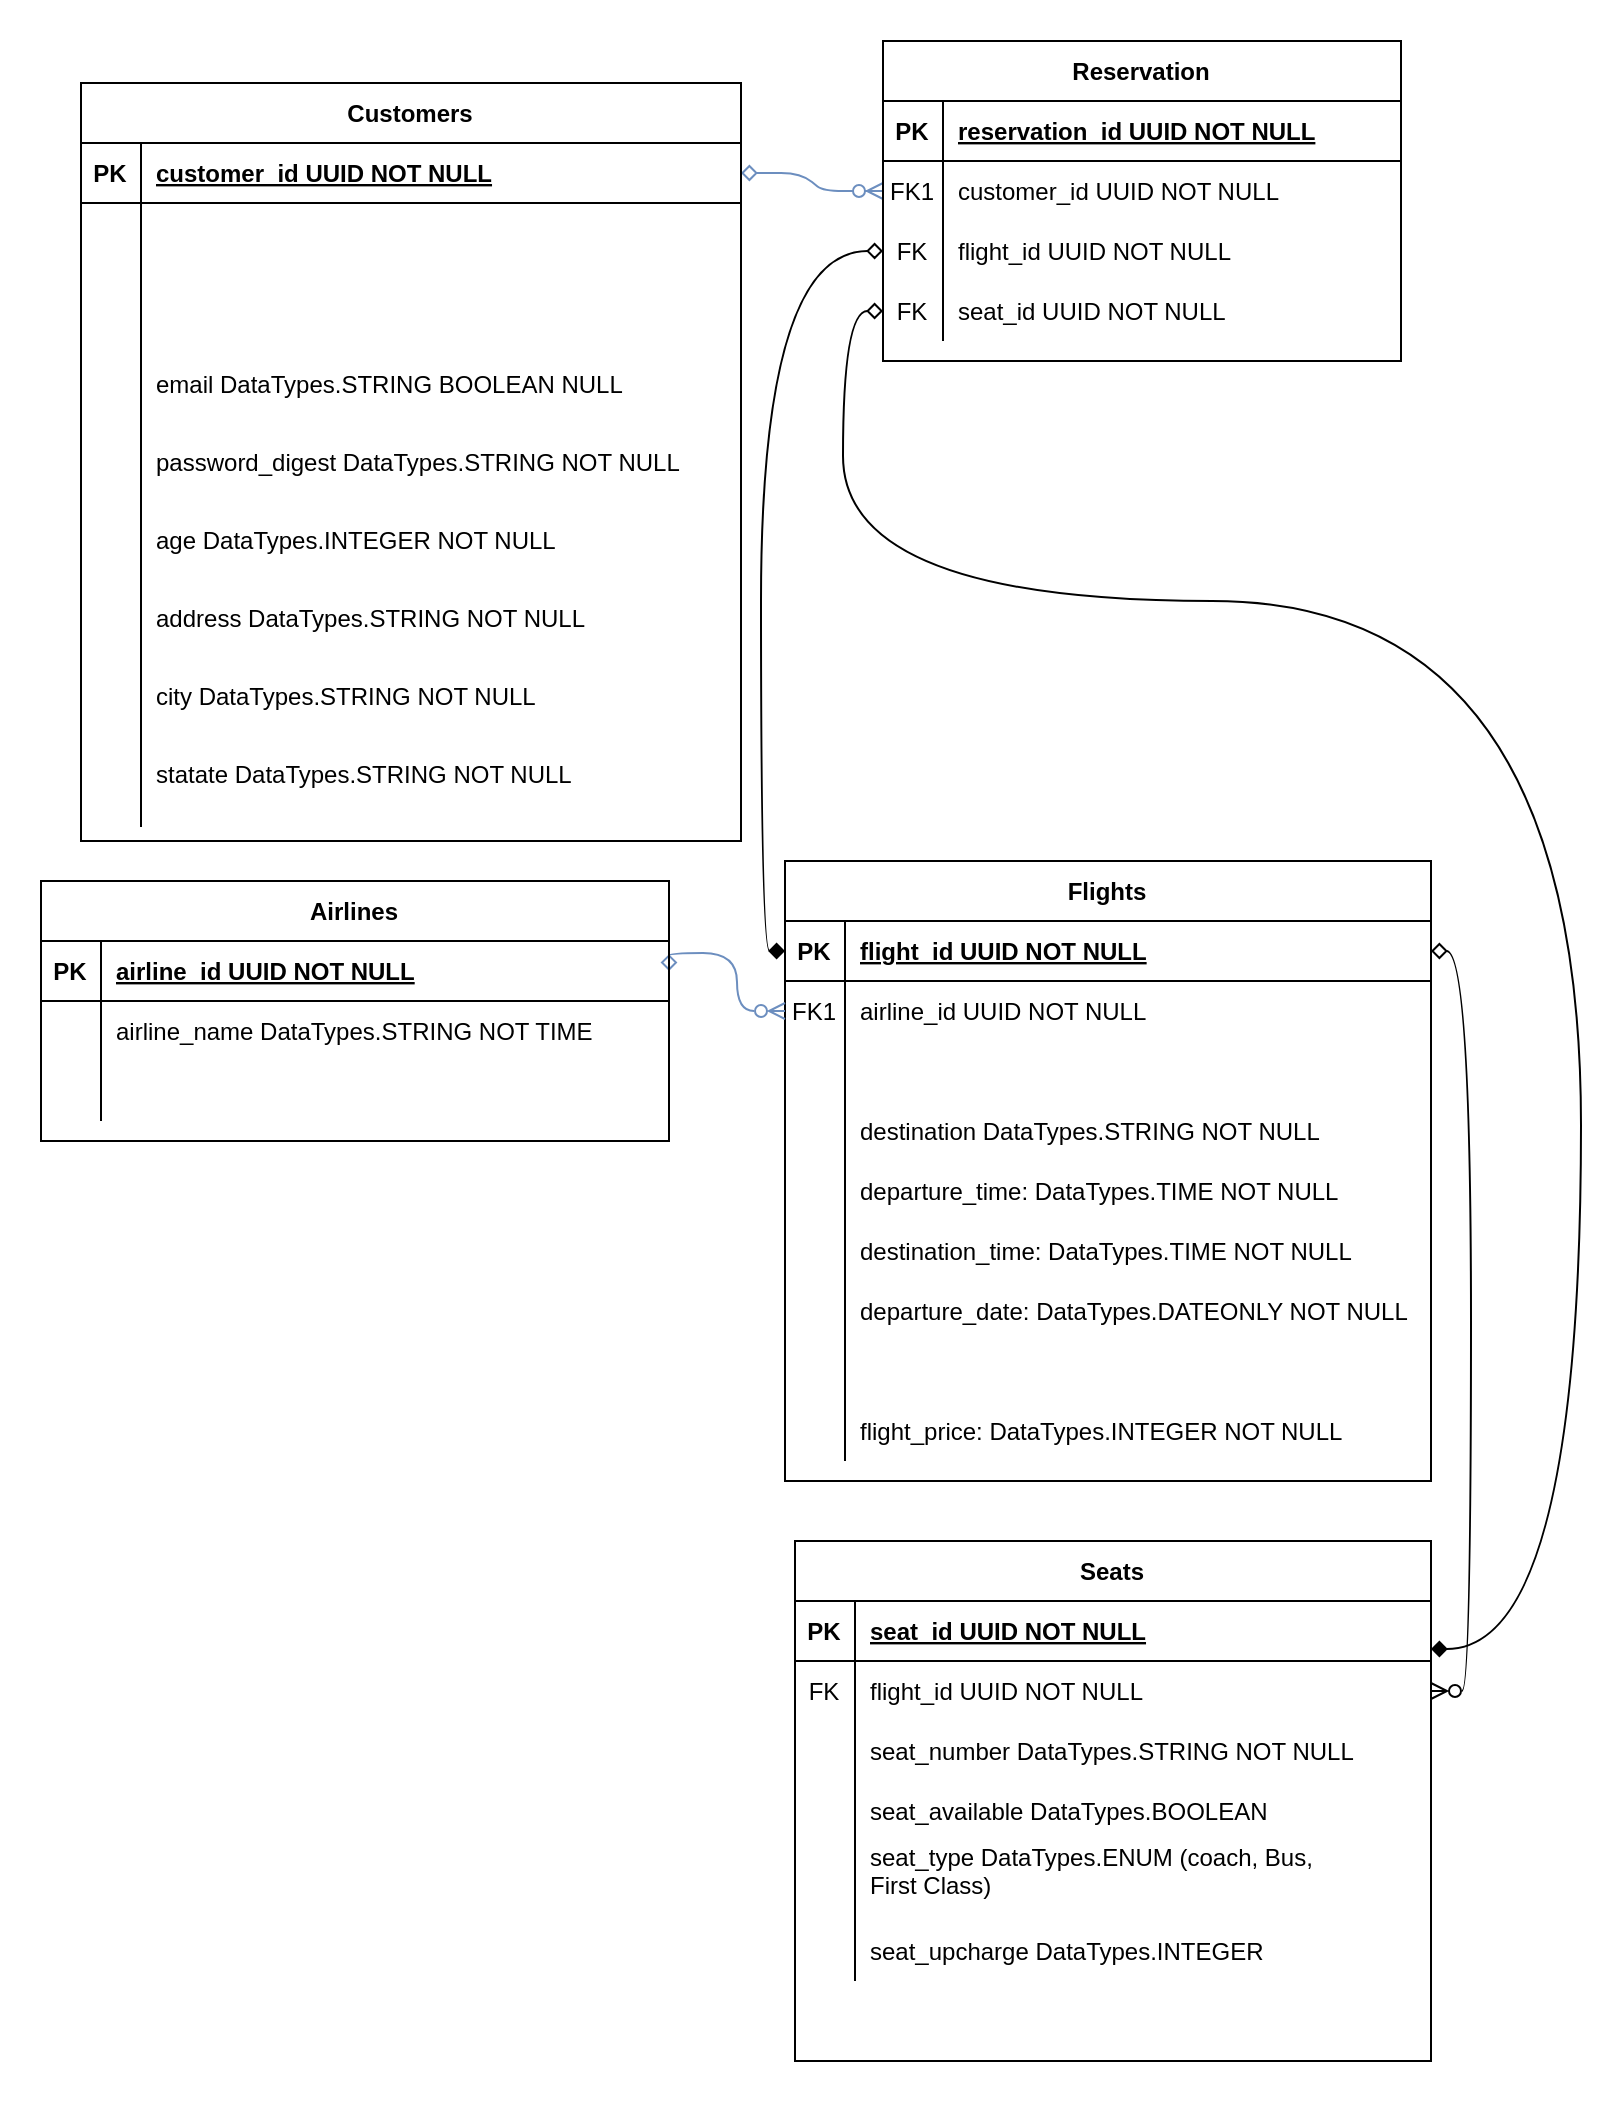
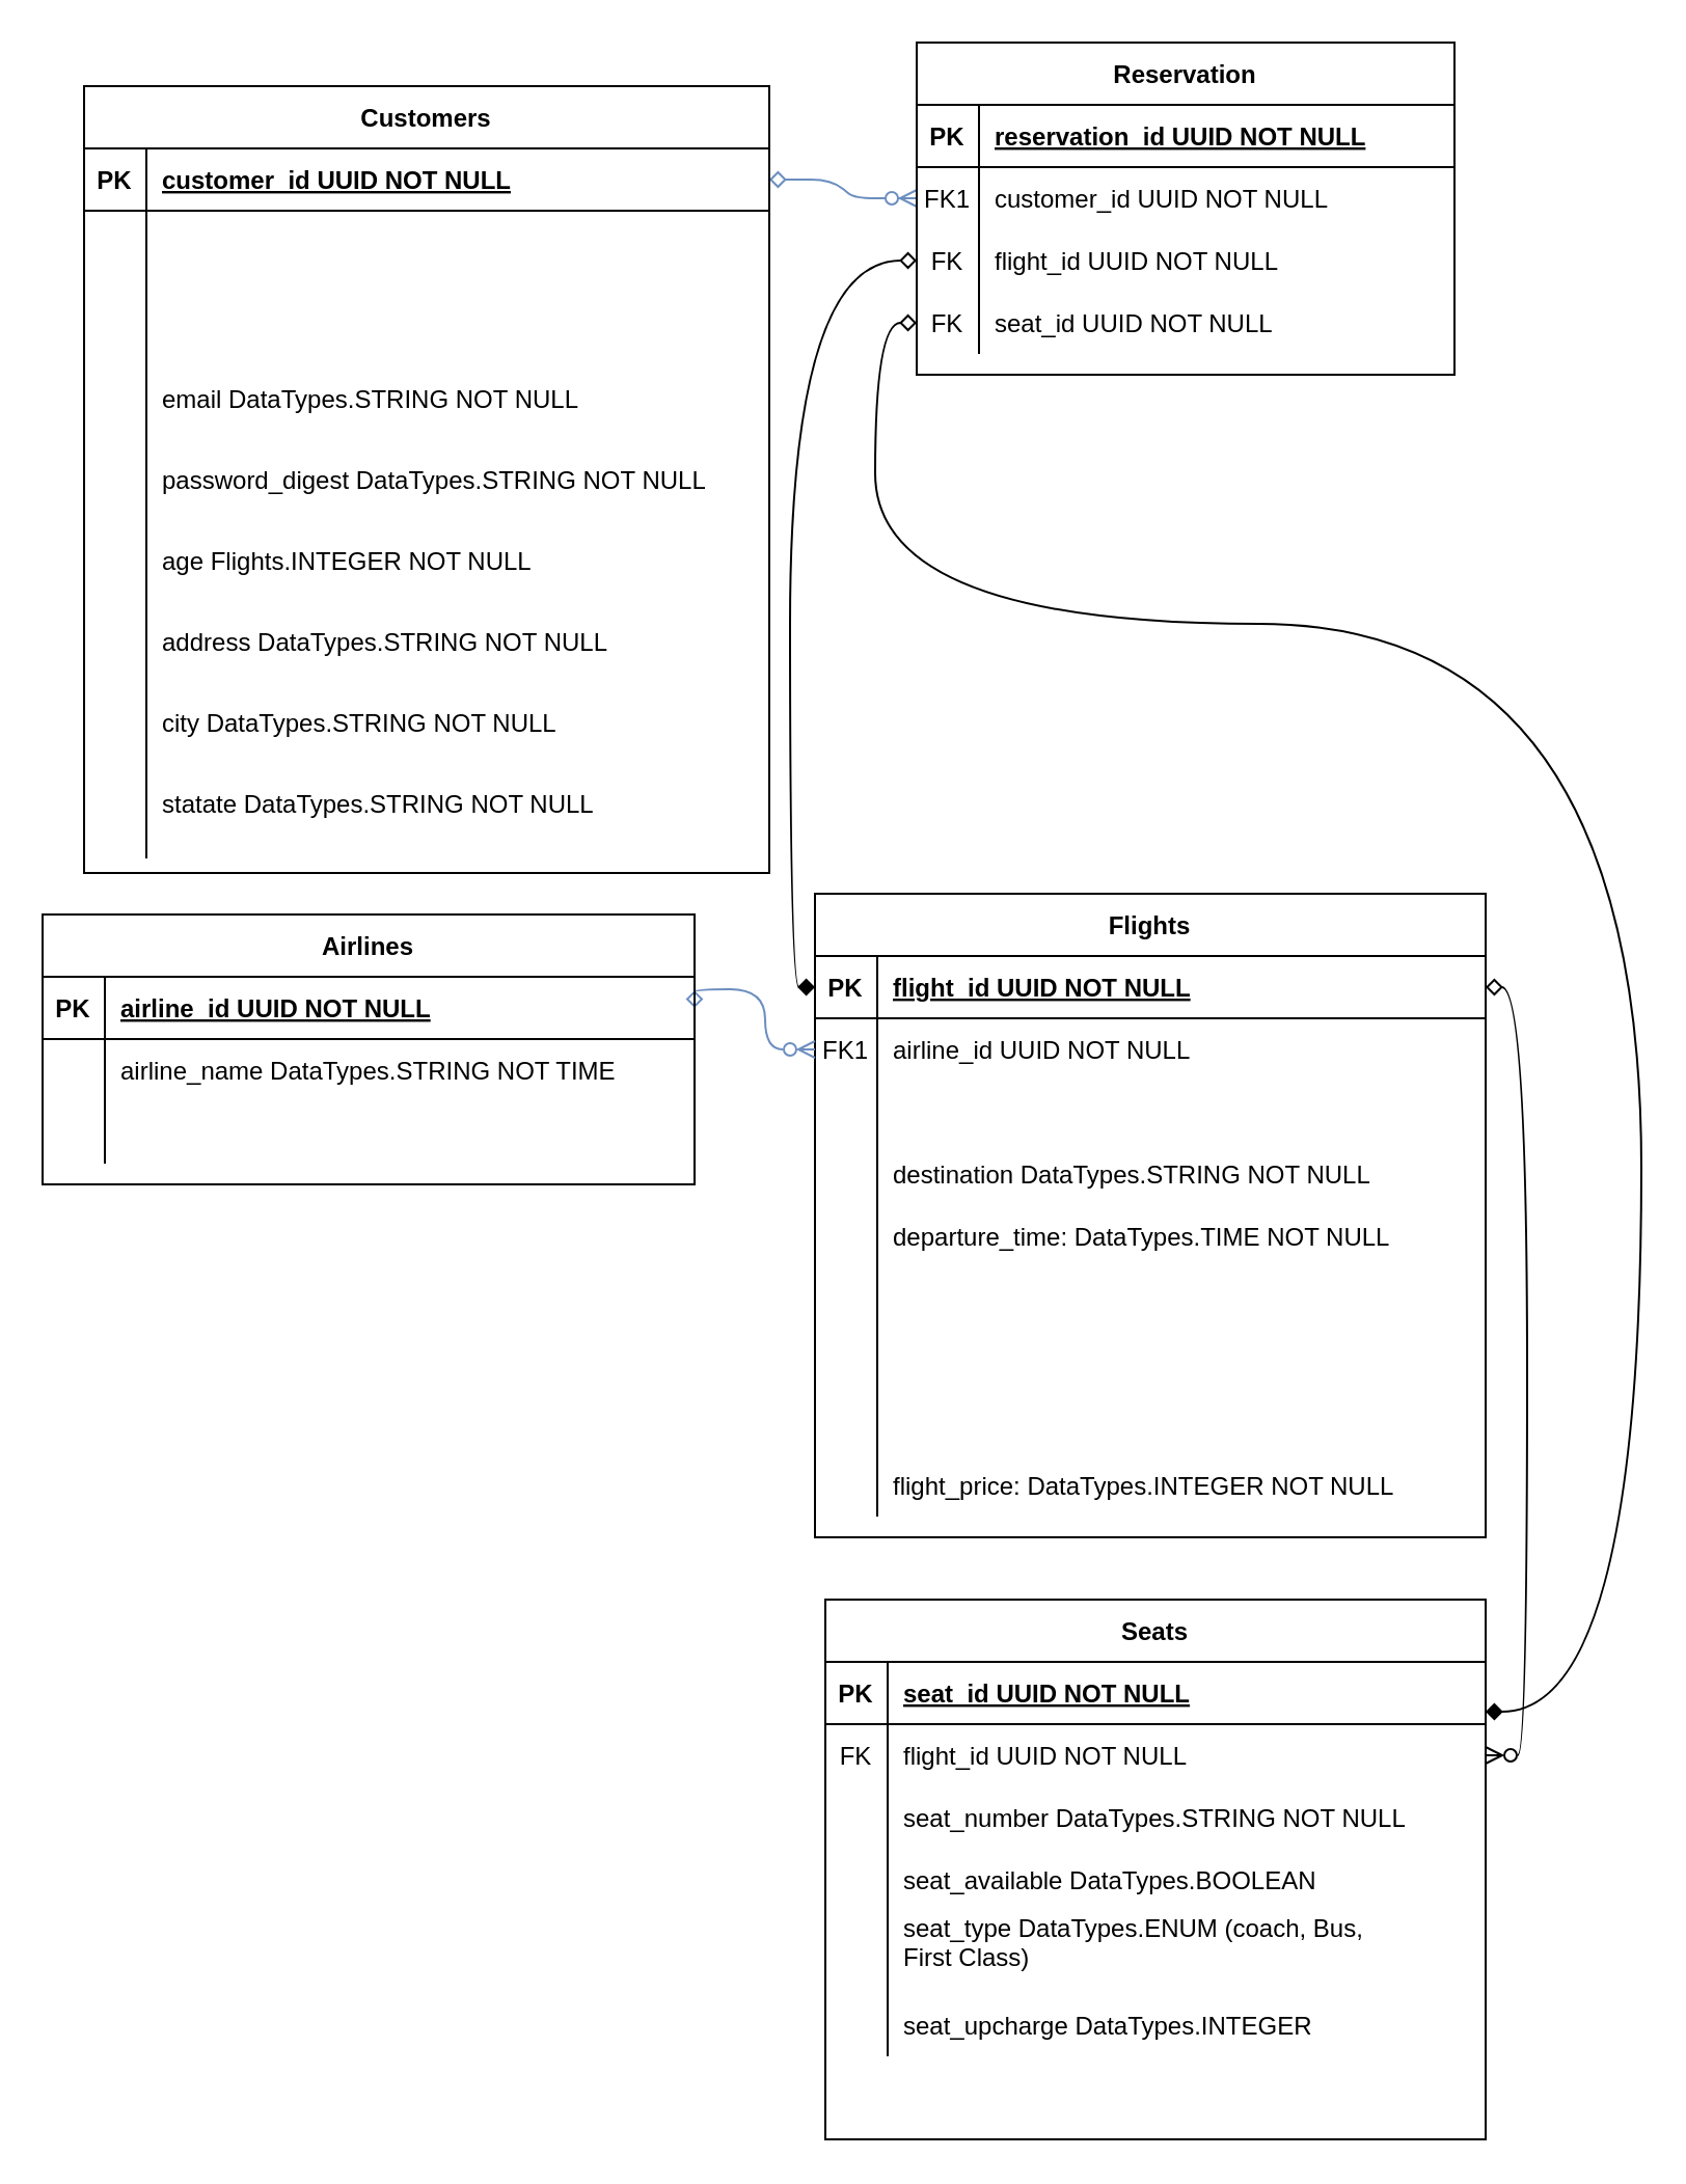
- <mxCell id="26" value="email DataTypes.STRING BOOLEAN NULL&#10;" style="shape=partialRectangle;overflow=hidden;connectable=0;fillColor=none;top=0;left=0;bottom=0;right=0;align=left;spacingLeft=6;" vertex="1" parent="24"><mxGeometry x="30" width="300" height="39" as="geometry"><mxRectangle width="300" height="39" as="alternateBounds" /></mxGeometry></mxCell>
+ <mxCell id="26" value="email DataTypes.STRING NOT NULL&#10;" style="shape=partialRectangle;overflow=hidden;connectable=0;fillColor=none;top=0;left=0;bottom=0;right=0;align=left;spacingLeft=6;" vertex="1" parent="24"><mxGeometry x="30" width="300" height="39" as="geometry"><mxRectangle width="300" height="39" as="alternateBounds" /></mxGeometry></mxCell>
- <mxCell id="32" value="age DataTypes.INTEGER NOT NULL&#10;" style="shape=partialRectangle;overflow=hidden;connectable=0;fillColor=none;top=0;left=0;bottom=0;right=0;align=left;spacingLeft=6;" vertex="1" parent="30"><mxGeometry x="30" width="300" height="39" as="geometry"><mxRectangle width="300" height="39" as="alternateBounds" /></mxGeometry></mxCell>
+ <mxCell id="32" value="age Flights.INTEGER NOT NULL&#10;" style="shape=partialRectangle;overflow=hidden;connectable=0;fillColor=none;top=0;left=0;bottom=0;right=0;align=left;spacingLeft=6;" vertex="1" parent="30"><mxGeometry x="30" width="300" height="39" as="geometry"><mxRectangle width="300" height="39" as="alternateBounds" /></mxGeometry></mxCell>
- <mxCell id="59" value="destination_time: DataTypes.TIME NOT NULL" style="shape=partialRectangle;overflow=hidden;connectable=0;fillColor=none;top=0;left=0;bottom=0;right=0;align=left;spacingLeft=6;" vertex="1" parent="57"><mxGeometry x="30" width="293" height="30" as="geometry"><mxRectangle width="293" height="30" as="alternateBounds" /></mxGeometry></mxCell>
- <mxCell id="62" value="departure_date: DataTypes.DATEONLY NOT NULL" style="shape=partialRectangle;overflow=hidden;connectable=0;fillColor=none;top=0;left=0;bottom=0;right=0;align=left;spacingLeft=6;" vertex="1" parent="60"><mxGeometry x="30" width="293" height="30" as="geometry"><mxRectangle width="293" height="30" as="alternateBounds" /></mxGeometry></mxCell>
